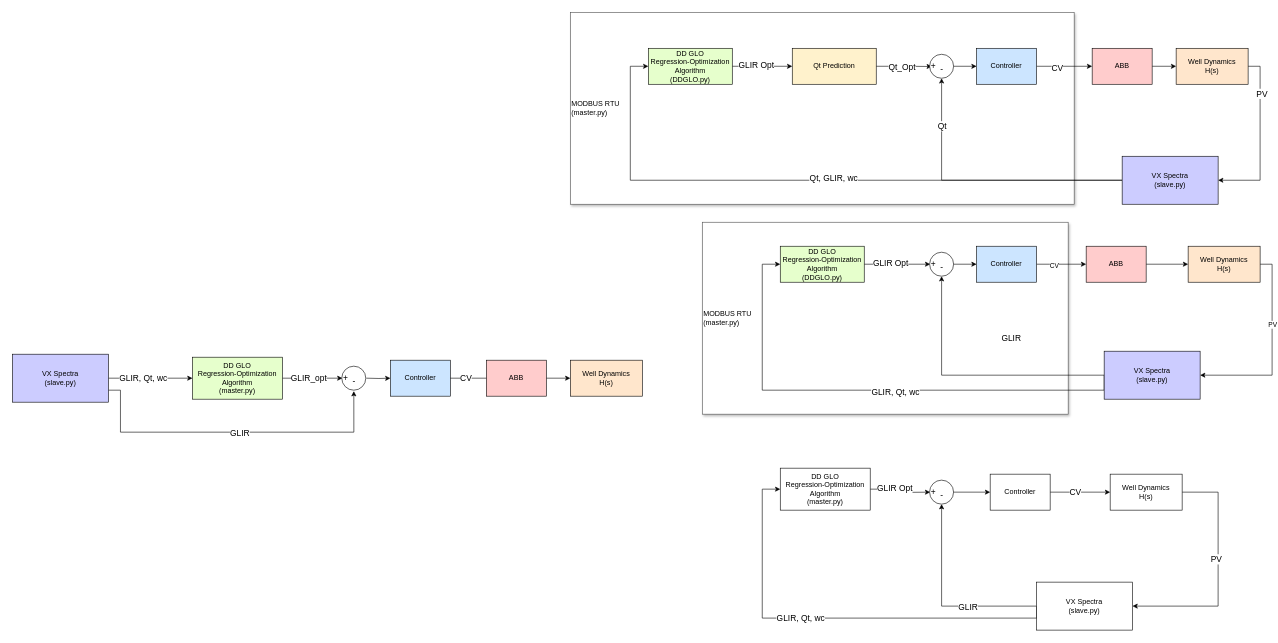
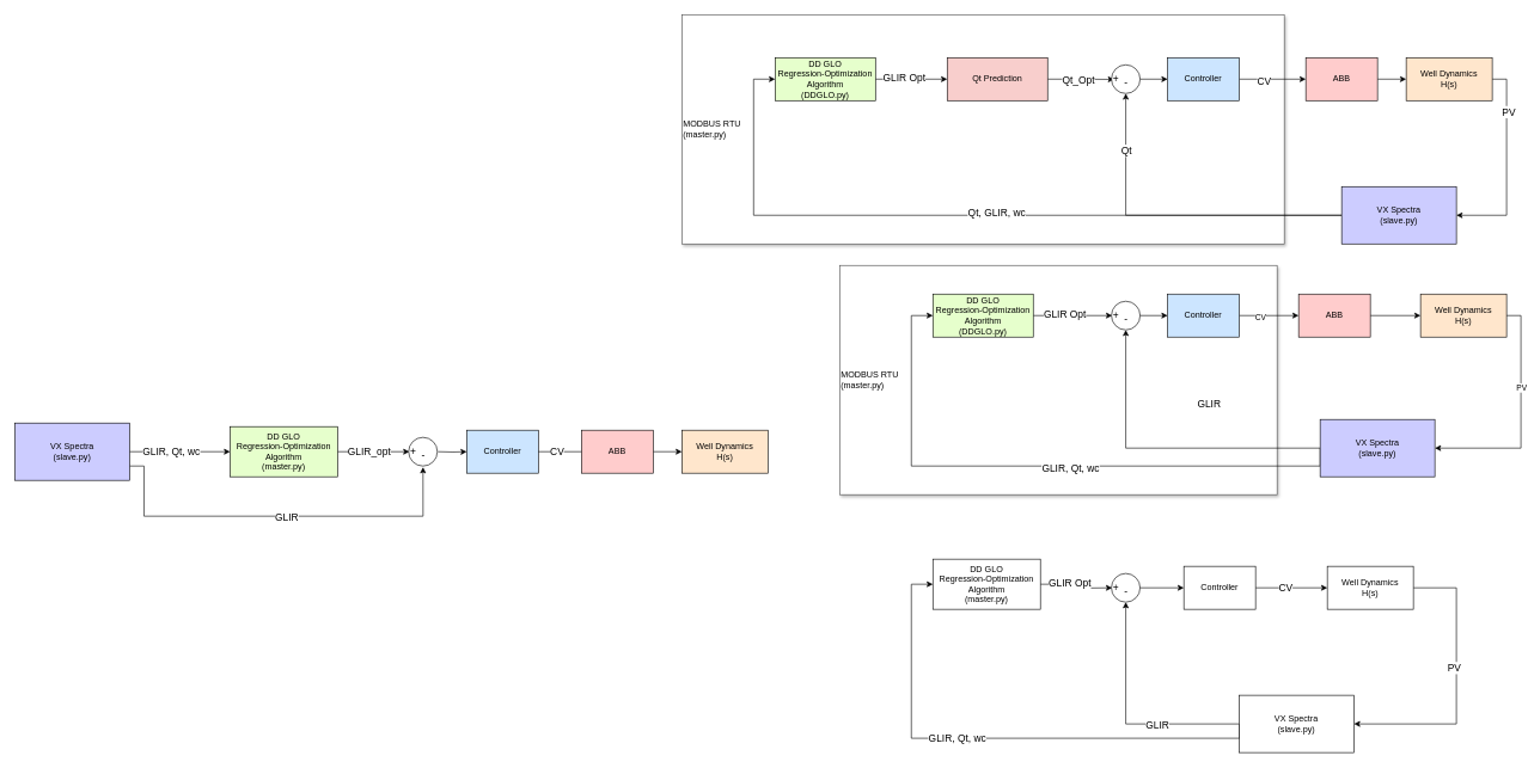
- <mxCell id="19" value="Qt Prediction" style="rounded=0;whiteSpace=wrap;html=1;fillColor=#FFF2CC;" parent="1" vertex="1"><mxGeometry x="1320" y="80" width="140" height="60" as="geometry" /></mxCell>
+ <mxCell id="19" value="Qt Prediction" style="rounded=0;whiteSpace=wrap;html=1;fillColor=#f8cecc;" parent="1" vertex="1"><mxGeometry x="1320" y="80" width="140" height="60" as="geometry" /></mxCell>
